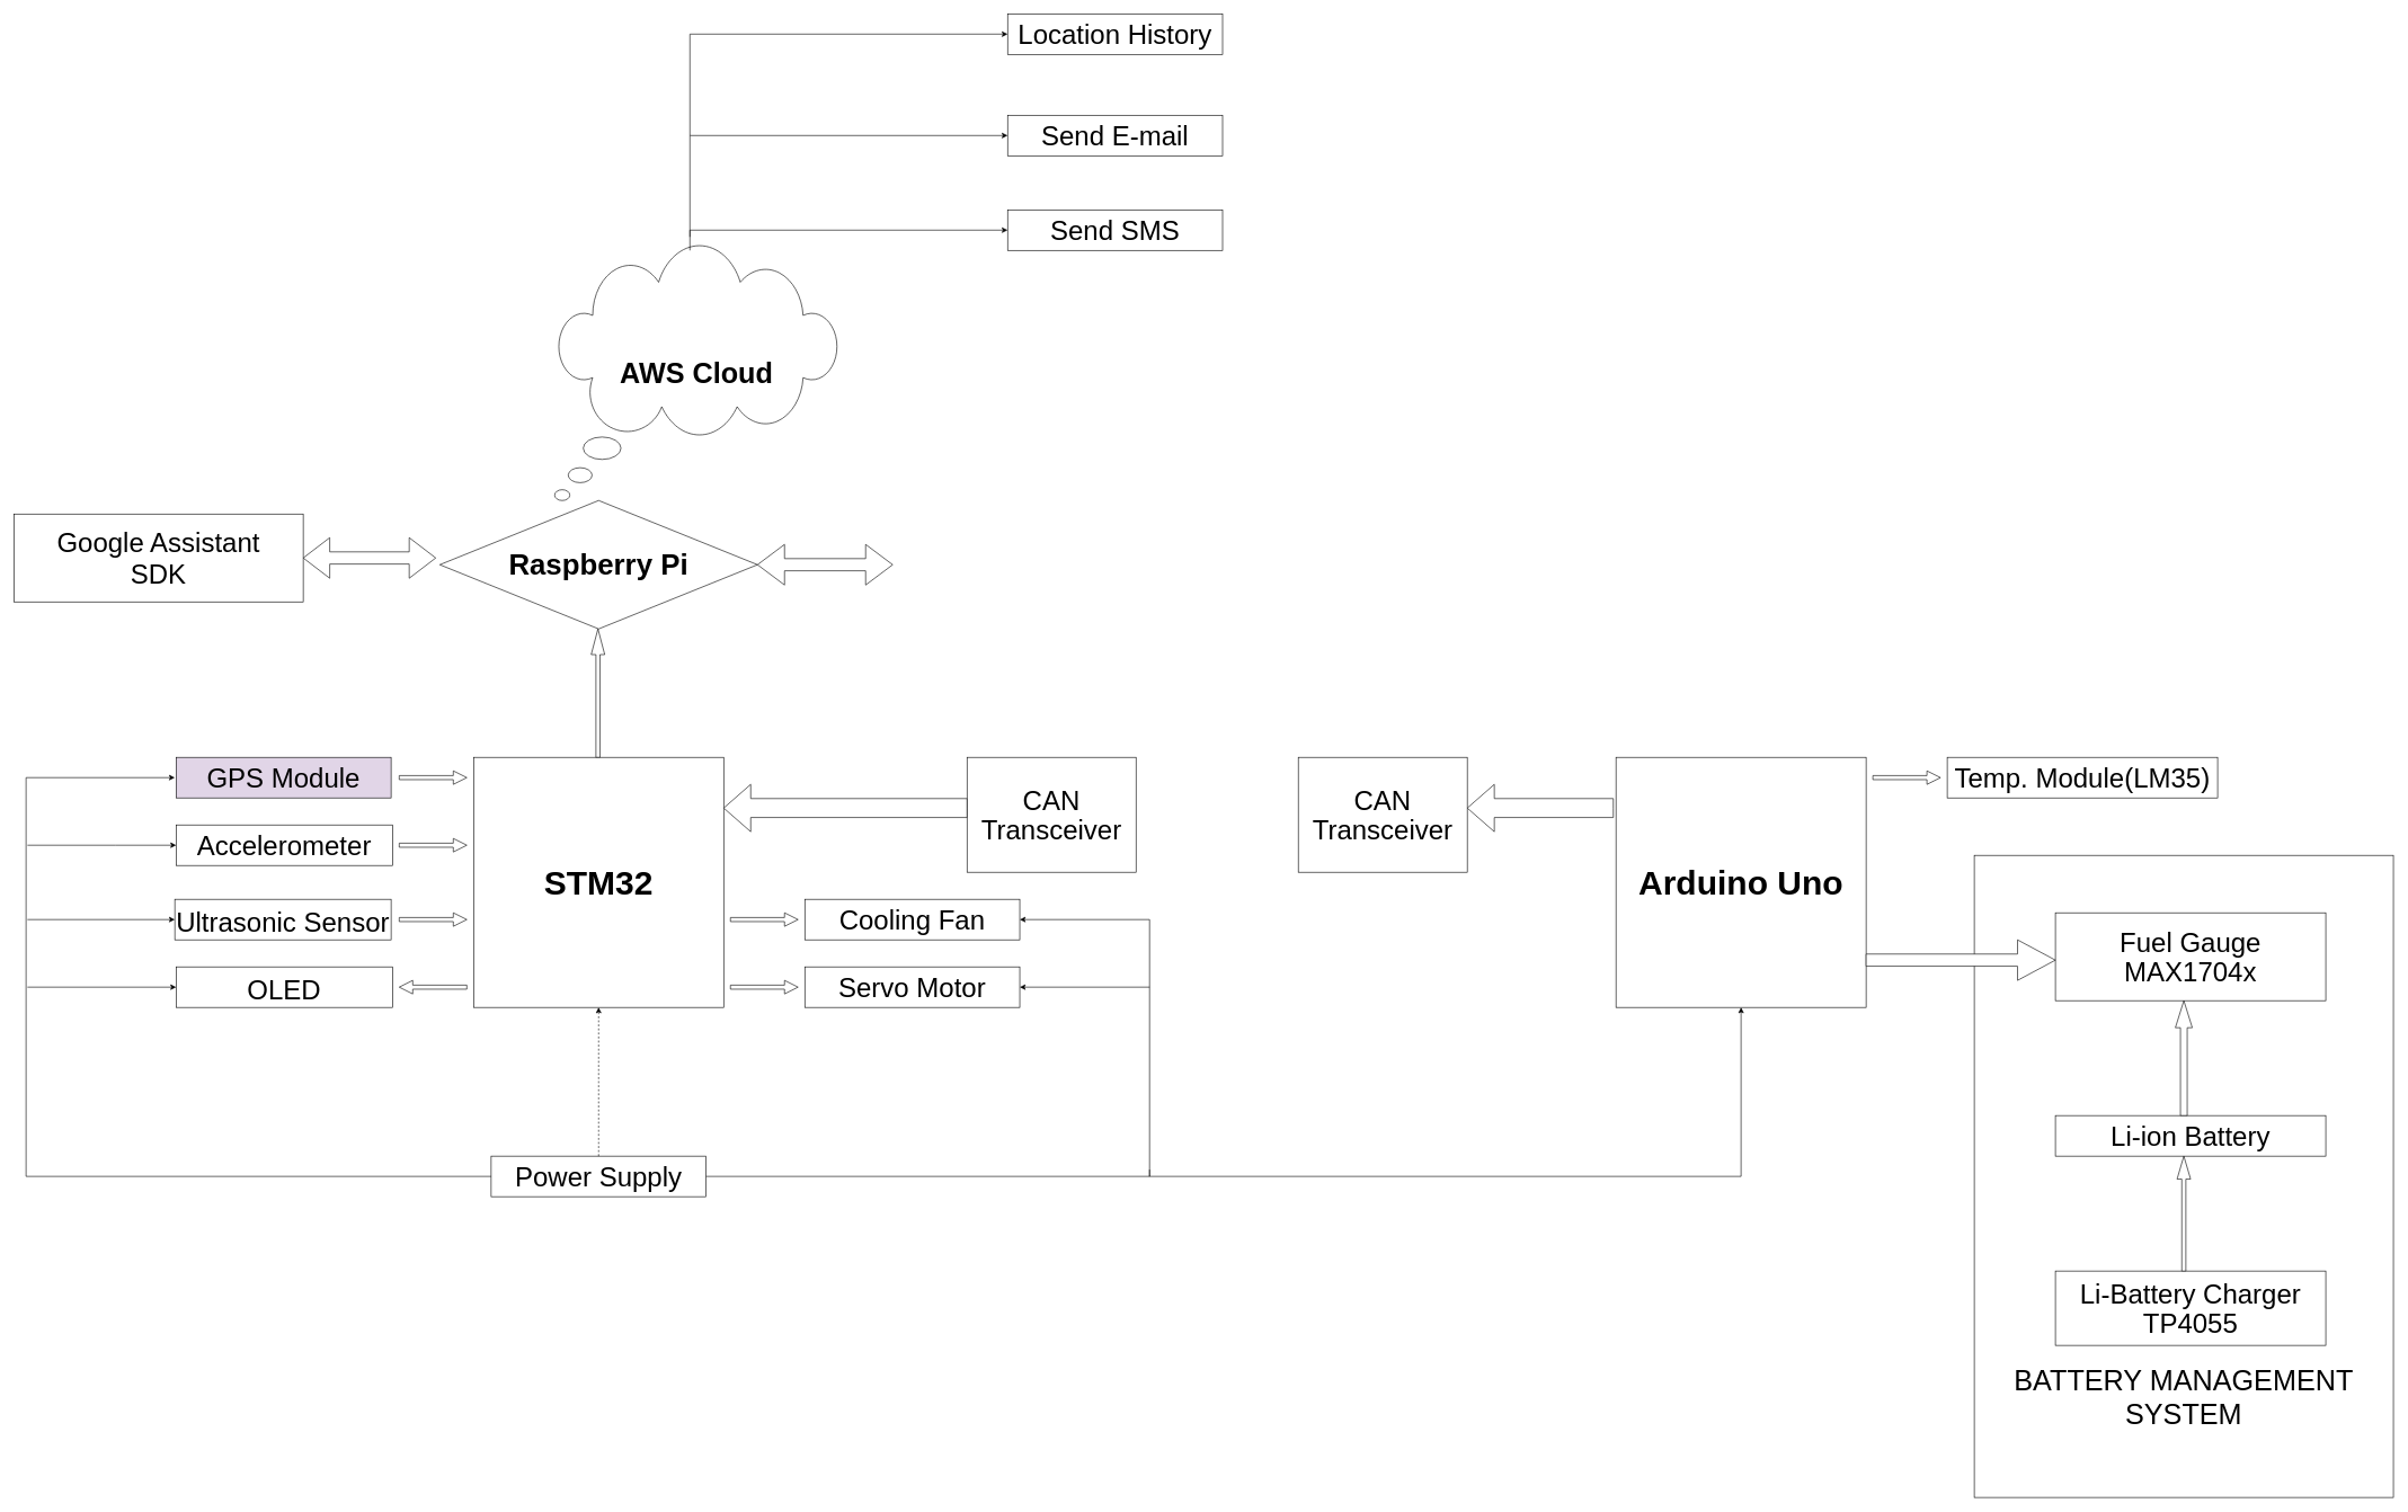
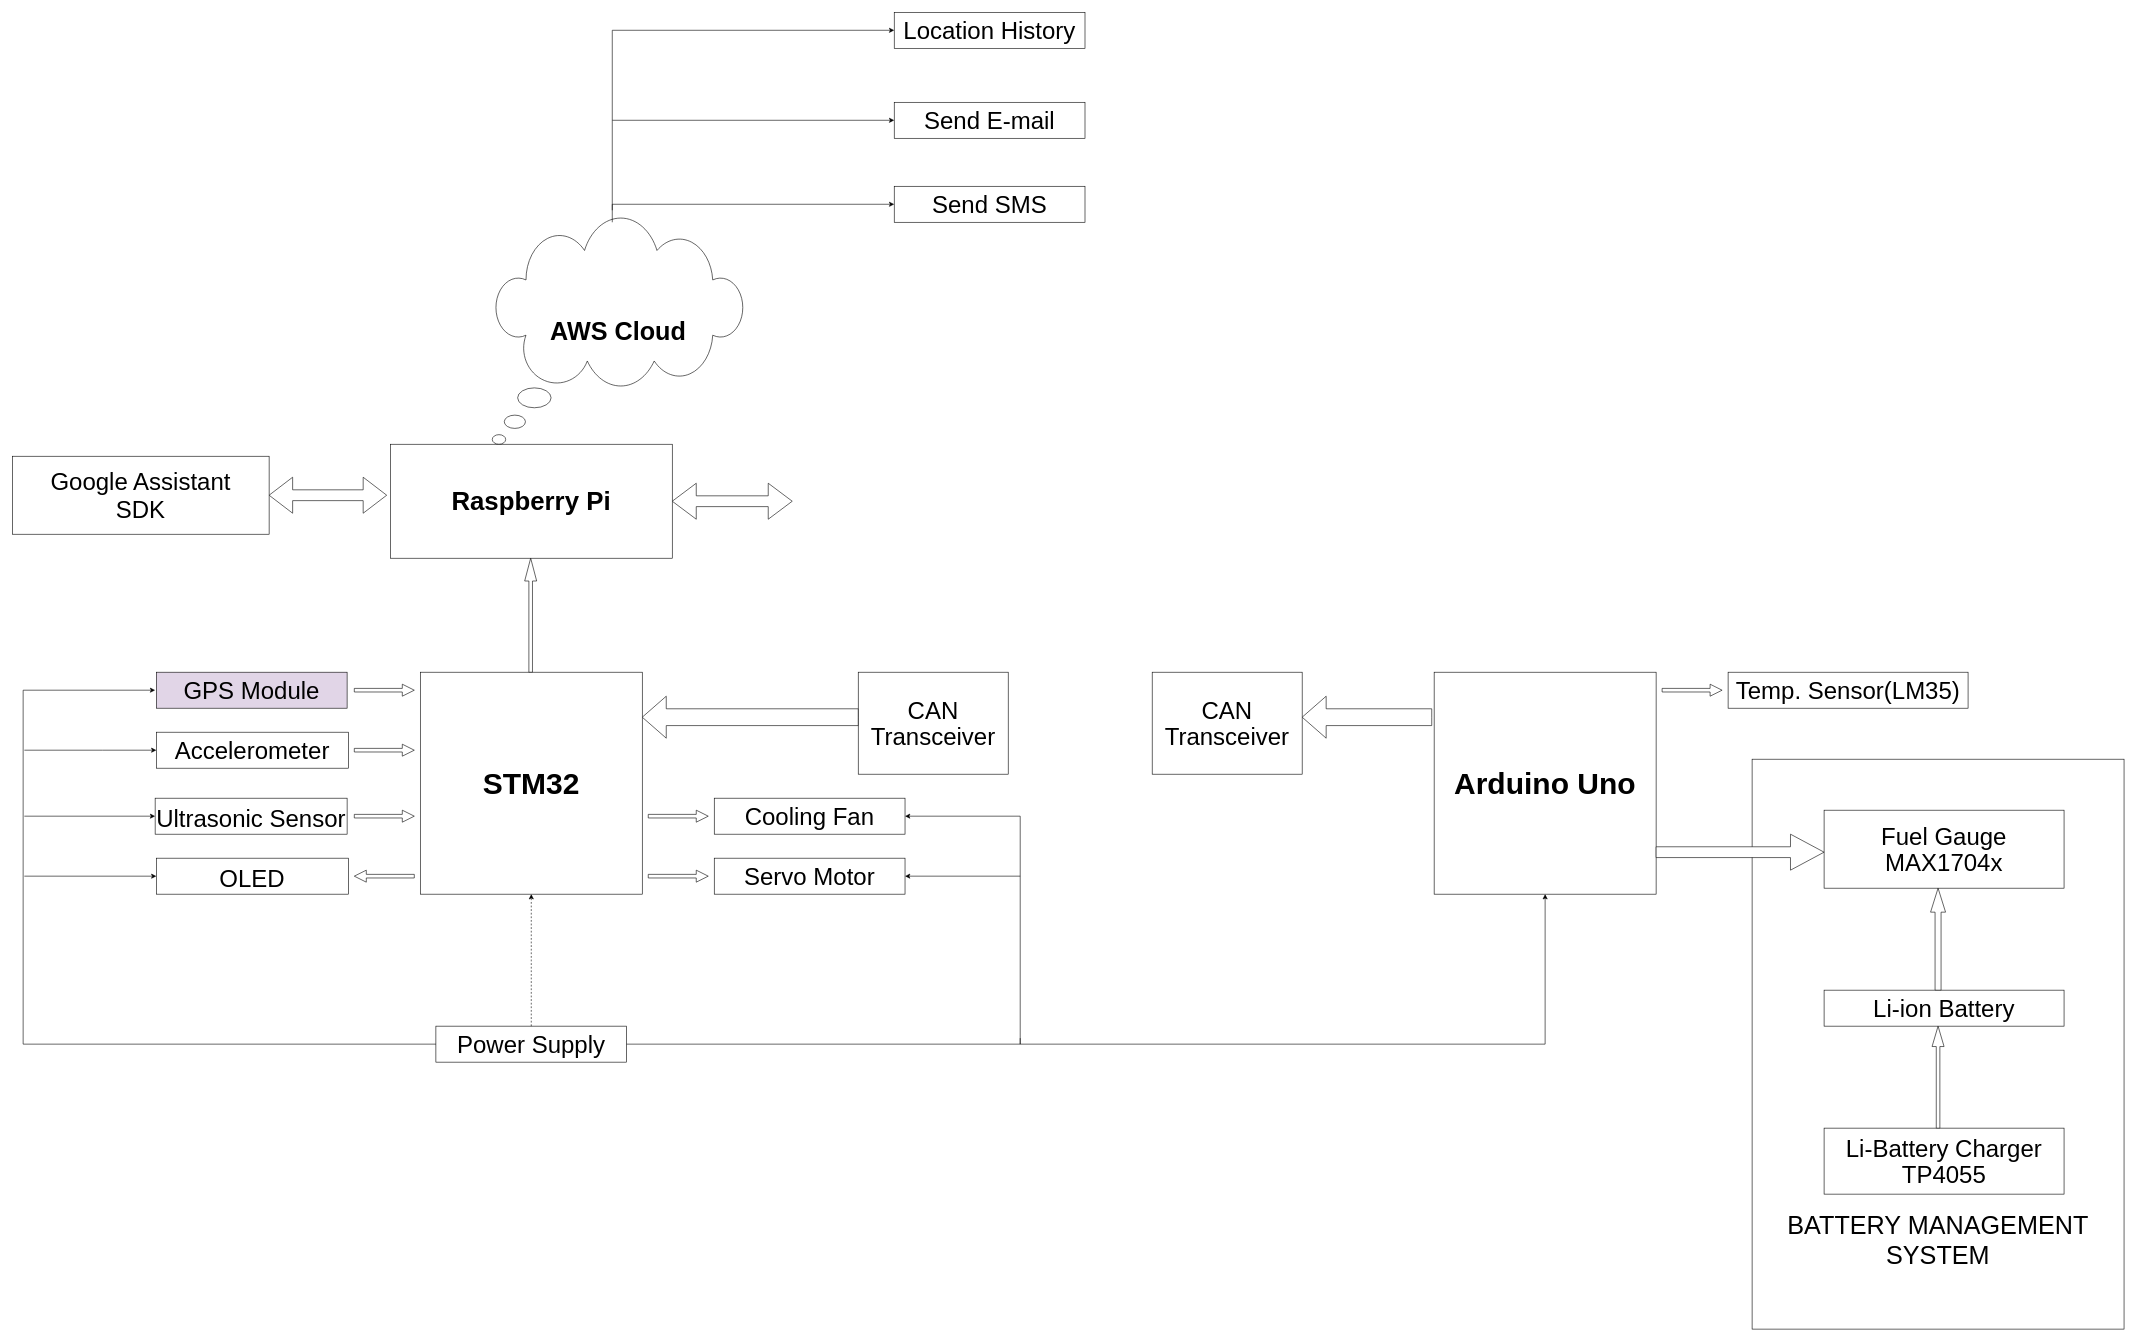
- <mxCell id="19" value="&lt;p style=&quot;line-height: 0.1&quot;&gt;&lt;b&gt;&lt;font style=&quot;font-size: 43px&quot;&gt;Raspberry Pi&lt;/font&gt;&lt;/b&gt;&lt;/p&gt;" style="rhombus;whiteSpace=wrap;html=1;fontSize=40;" vertex="1" parent="1"><mxGeometry x="650" y="740" width="470" height="190" as="geometry" /></mxCell>
+ <mxCell id="19" value="&lt;p style=&quot;line-height: 0.1&quot;&gt;&lt;b&gt;&lt;font style=&quot;font-size: 43px&quot;&gt;Raspberry Pi&lt;/font&gt;&lt;/b&gt;&lt;/p&gt;" style="rounded=0;whiteSpace=wrap;html=1;fontSize=40;" vertex="1" parent="1"><mxGeometry x="650" y="740" width="470" height="190" as="geometry" /></mxCell>
- <mxCell id="18" value="&lt;p style=&quot;line-height: 0.1 ; font-size: 40px&quot;&gt;Temp. Module(LM35)&lt;/p&gt;" style="rounded=0;whiteSpace=wrap;html=1;fontSize=40;" vertex="1" parent="1"><mxGeometry x="2880" y="1120" width="400" height="60" as="geometry" /></mxCell>
+ <mxCell id="18" value="&lt;p style=&quot;line-height: 0.1 ; font-size: 40px&quot;&gt;Temp. Sensor(LM35)&lt;/p&gt;" style="rounded=0;whiteSpace=wrap;html=1;fontSize=40;" vertex="1" parent="1"><mxGeometry x="2880" y="1120" width="400" height="60" as="geometry" /></mxCell>
